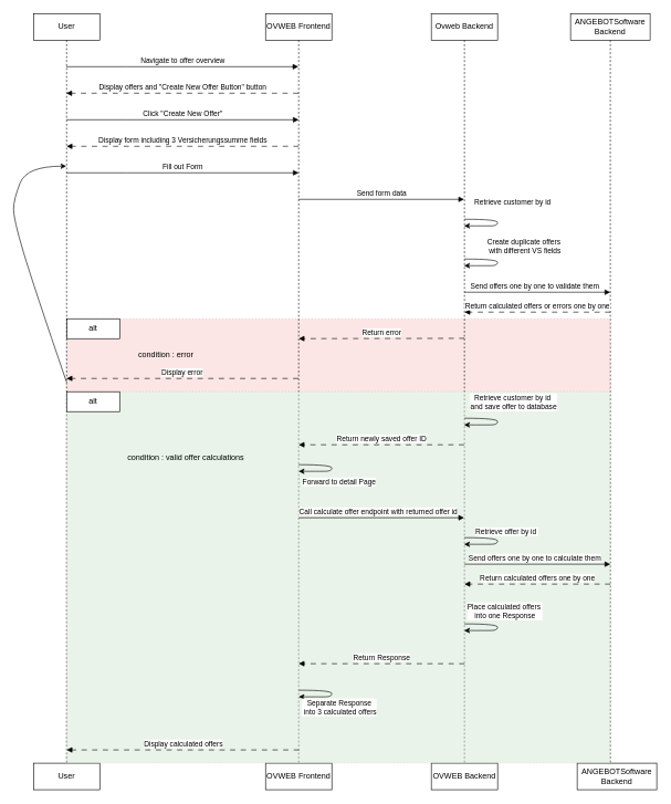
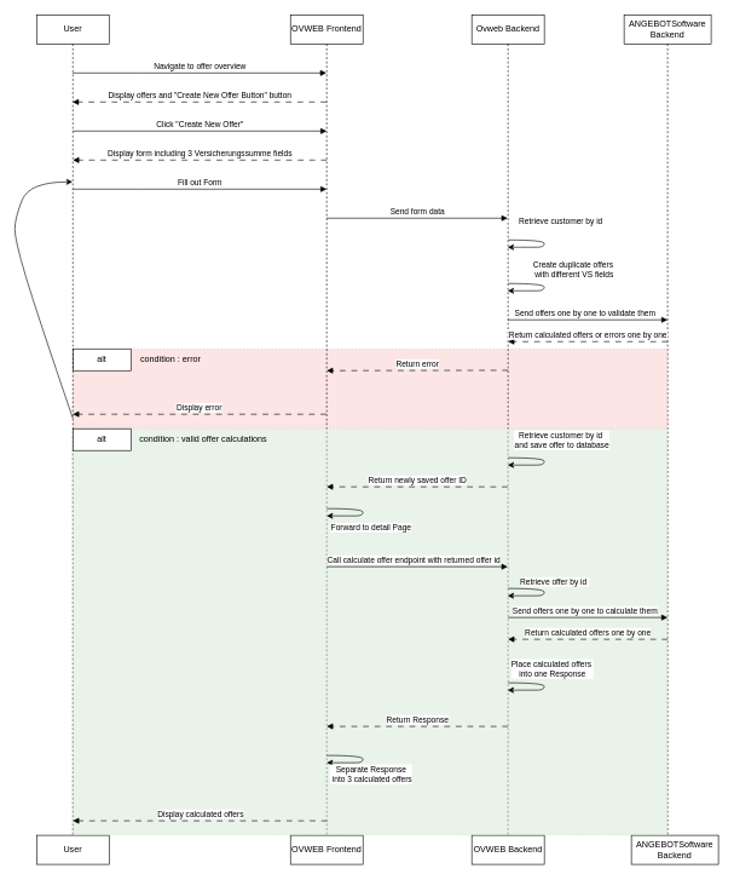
- <mxCell id="19" value="condition : error" style="text;html=1;align=center;verticalAlign=middle;whiteSpace=wrap;rounded=0;" parent="1" vertex="1"><mxGeometry x="195" y="520" width="110" height="30" as="geometry" /></mxCell>
+ <mxCell id="19" value="condition : error" style="text;html=1;align=center;verticalAlign=middle;whiteSpace=wrap;rounded=0;" parent="1" vertex="1"><mxGeometry x="180" y="480" width="110" height="30" as="geometry" /></mxCell>
- <mxCell id="30" value="condition : valid offer calculations" style="text;html=1;align=center;verticalAlign=middle;whiteSpace=wrap;rounded=0;" parent="1" vertex="1"><mxGeometry x="180" y="675" width="200" height="30" as="geometry" /></mxCell>
+ <mxCell id="30" value="condition : valid offer calculations" style="text;html=1;align=center;verticalAlign=middle;whiteSpace=wrap;rounded=0;" parent="1" vertex="1"><mxGeometry x="180" y="590" width="200" height="30" as="geometry" /></mxCell>
